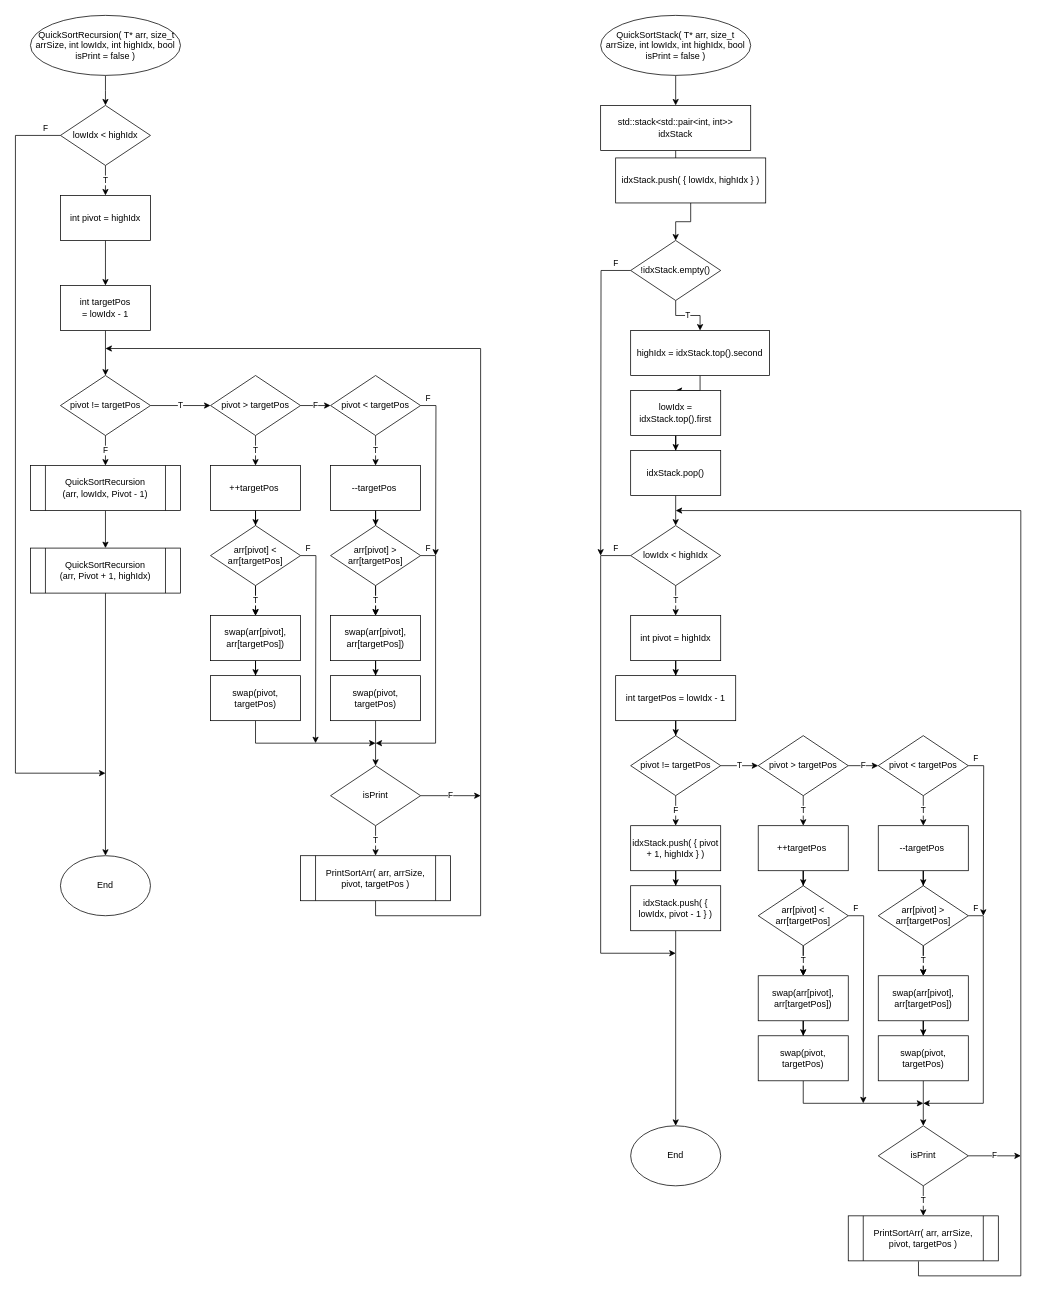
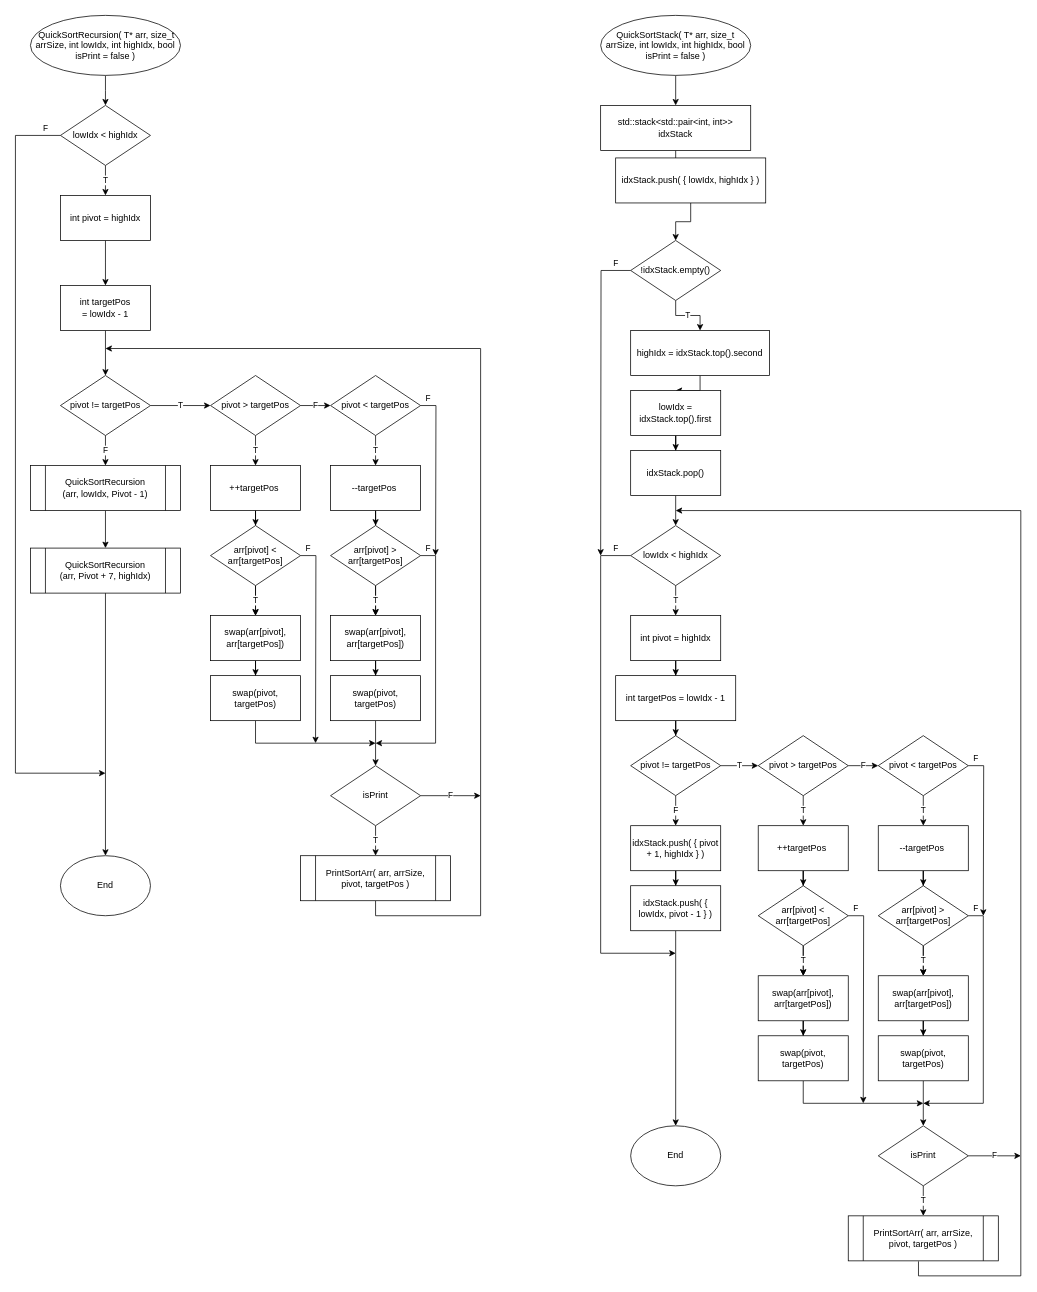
- <mxCell id="35" value="&lt;span style=&quot;&quot;&gt;QuickSortRecursion&lt;br&gt;(arr, Pivot + 1, highIdx)&lt;br&gt;&lt;/span&gt;" style="shape=process;whiteSpace=wrap;html=1;backgroundOutline=1;" vertex="1" parent="1"><mxGeometry x="40" y="730" width="200" height="60" as="geometry" /></mxCell>
+ <mxCell id="35" value="&lt;span style=&quot;&quot;&gt;QuickSortRecursion&lt;br&gt;(arr, Pivot + 7, highIdx)&lt;br&gt;&lt;/span&gt;" style="shape=process;whiteSpace=wrap;html=1;backgroundOutline=1;" vertex="1" parent="1"><mxGeometry x="40" y="730" width="200" height="60" as="geometry" /></mxCell>
